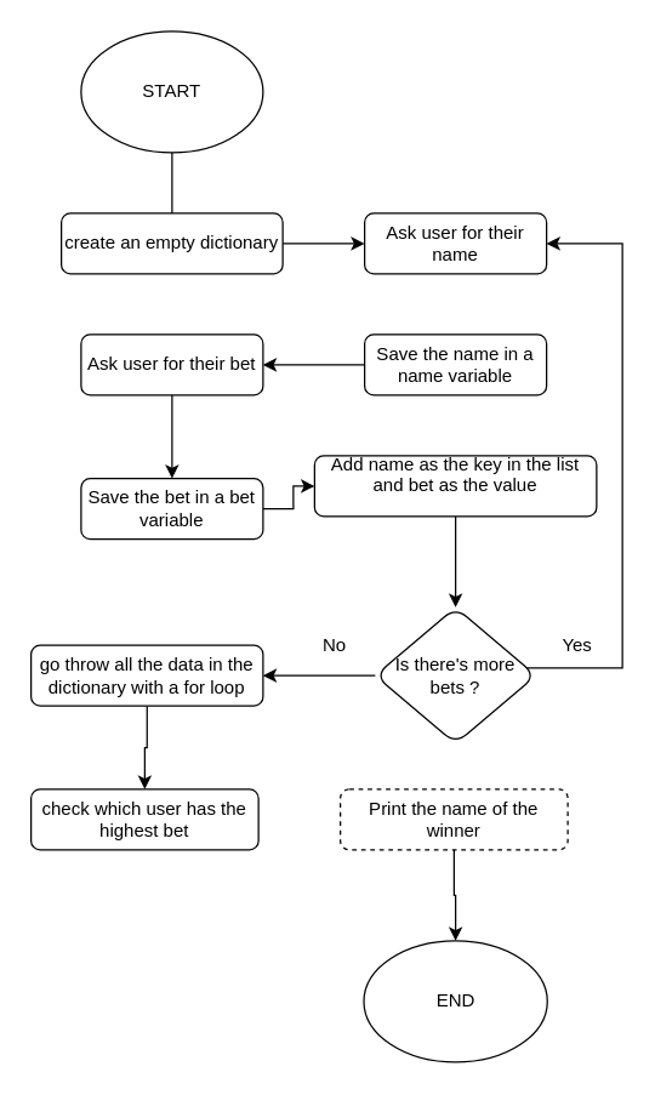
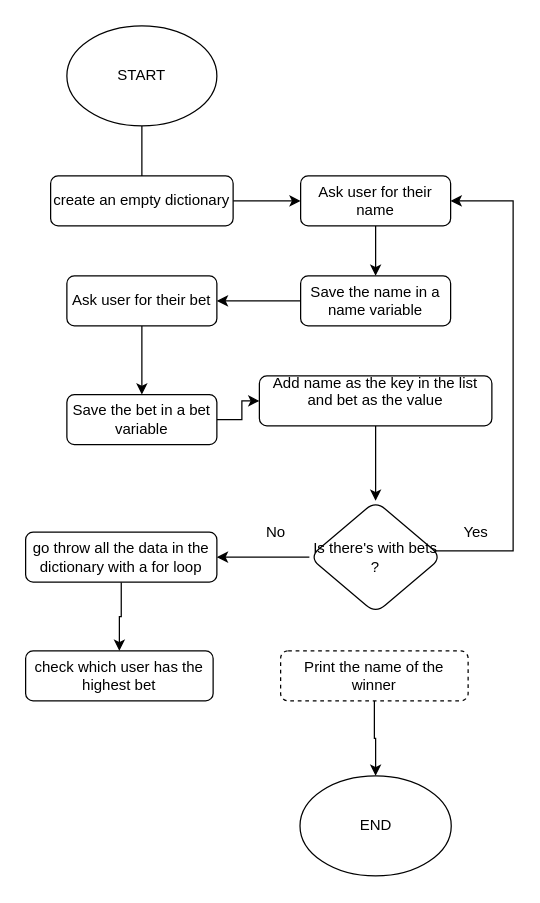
+ <mxCell id="2" style="edgeStyle=orthogonalEdgeStyle;rounded=0;orthogonalLoop=1;jettySize=auto;html=1;" edge="1" parent="1" source="3" target="9"><mxGeometry relative="1" as="geometry" /></mxCell>
- <mxCell id="18" value="Is there's more bets ?" style="rhombus;whiteSpace=wrap;html=1;rounded=1;glass=0;strokeWidth=1;shadow=0;" vertex="1" parent="1"><mxGeometry x="247" y="400" width="106" height="90" as="geometry" /></mxCell>
+ <mxCell id="18" value="Is there's with bets ?" style="rhombus;whiteSpace=wrap;html=1;rounded=1;glass=0;strokeWidth=1;shadow=0;" vertex="1" parent="1"><mxGeometry x="247" y="400" width="106" height="90" as="geometry" /></mxCell>
